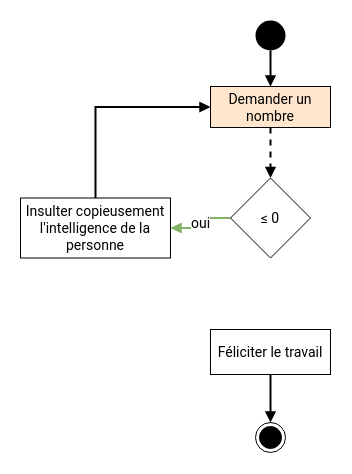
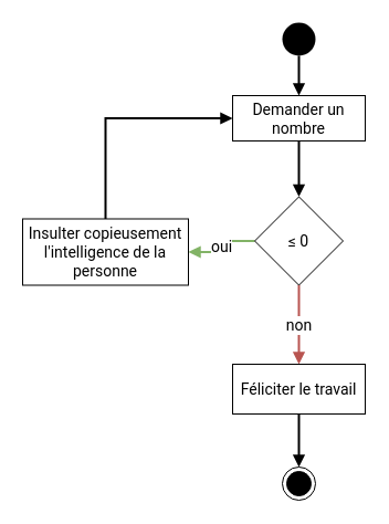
- <mxCell id="4" value="Demander un nombre" style="rounded=0;whiteSpace=wrap;html=1;fontFamily=Roboto;fontSource=https%3A%2F%2Ffonts.googleapis.com%2Fcss%3Ffamily%3DRoboto;fontSize=14;fillColor=#ffe6cc;" vertex="1" parent="1"><mxGeometry x="210" y="86" width="120" height="41" as="geometry" /></mxCell>
+ <mxCell id="4" value="Demander un nombre" style="rounded=0;whiteSpace=wrap;html=1;fontFamily=Roboto;fontSource=https%3A%2F%2Ffonts.googleapis.com%2Fcss%3Ffamily%3DRoboto;fontSize=14;" vertex="1" parent="1"><mxGeometry x="210" y="86" width="120" height="41" as="geometry" /></mxCell>
- <mxCell id="3" value="" style="edgeStyle=orthogonalEdgeStyle;rounded=0;orthogonalLoop=1;jettySize=auto;html=1;fontSize=14;endArrow=block;endFill=1;strokeWidth=2;dashed=1;" edge="1" parent="1" source="4" target="7"><mxGeometry relative="1" as="geometry" /></mxCell>
+ <mxCell id="3" value="" style="edgeStyle=orthogonalEdgeStyle;rounded=0;orthogonalLoop=1;jettySize=auto;html=1;fontSize=14;endArrow=block;endFill=1;strokeWidth=2;" edge="1" parent="1" source="4" target="7"><mxGeometry relative="1" as="geometry" /></mxCell>
+ <mxCell id="6" value="non" style="edgeStyle=orthogonalEdgeStyle;rounded=0;orthogonalLoop=1;jettySize=auto;html=1;fontFamily=Roboto;fontSource=https%3A%2F%2Ffonts.googleapis.com%2Fcss%3Ffamily%3DRoboto;fontSize=14;fontColor=#000000;endArrow=block;endFill=1;strokeWidth=2;fillColor=#f8cecc;strokeColor=#b85450;" edge="1" parent="1" source="7" target="11"><mxGeometry relative="1" as="geometry" /></mxCell>
